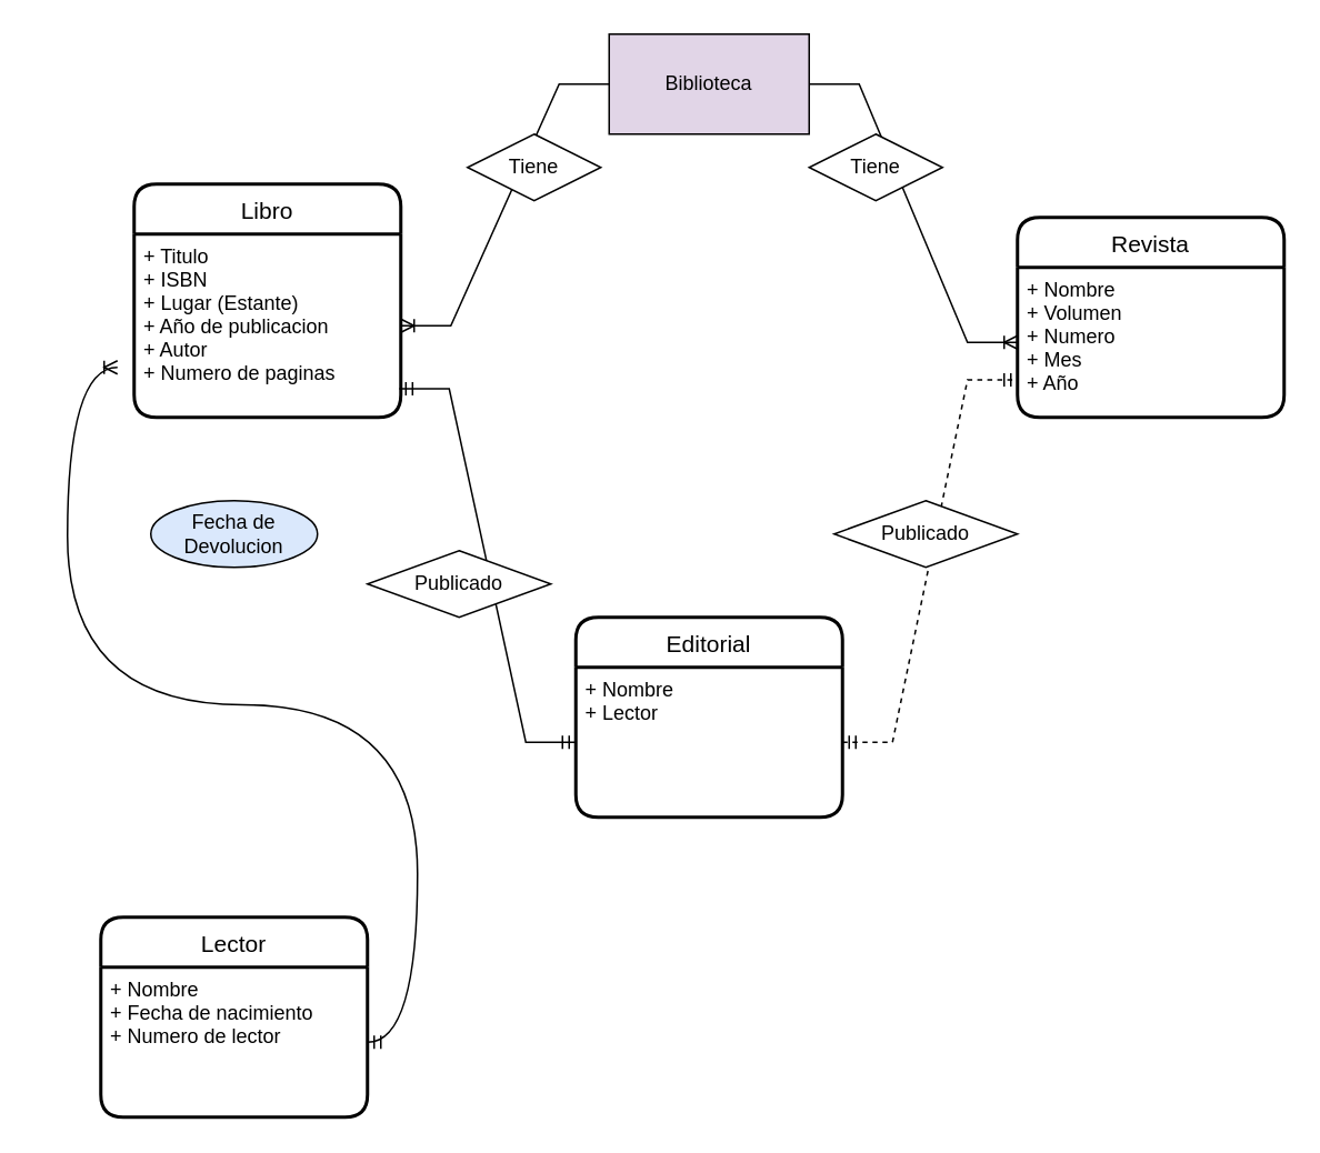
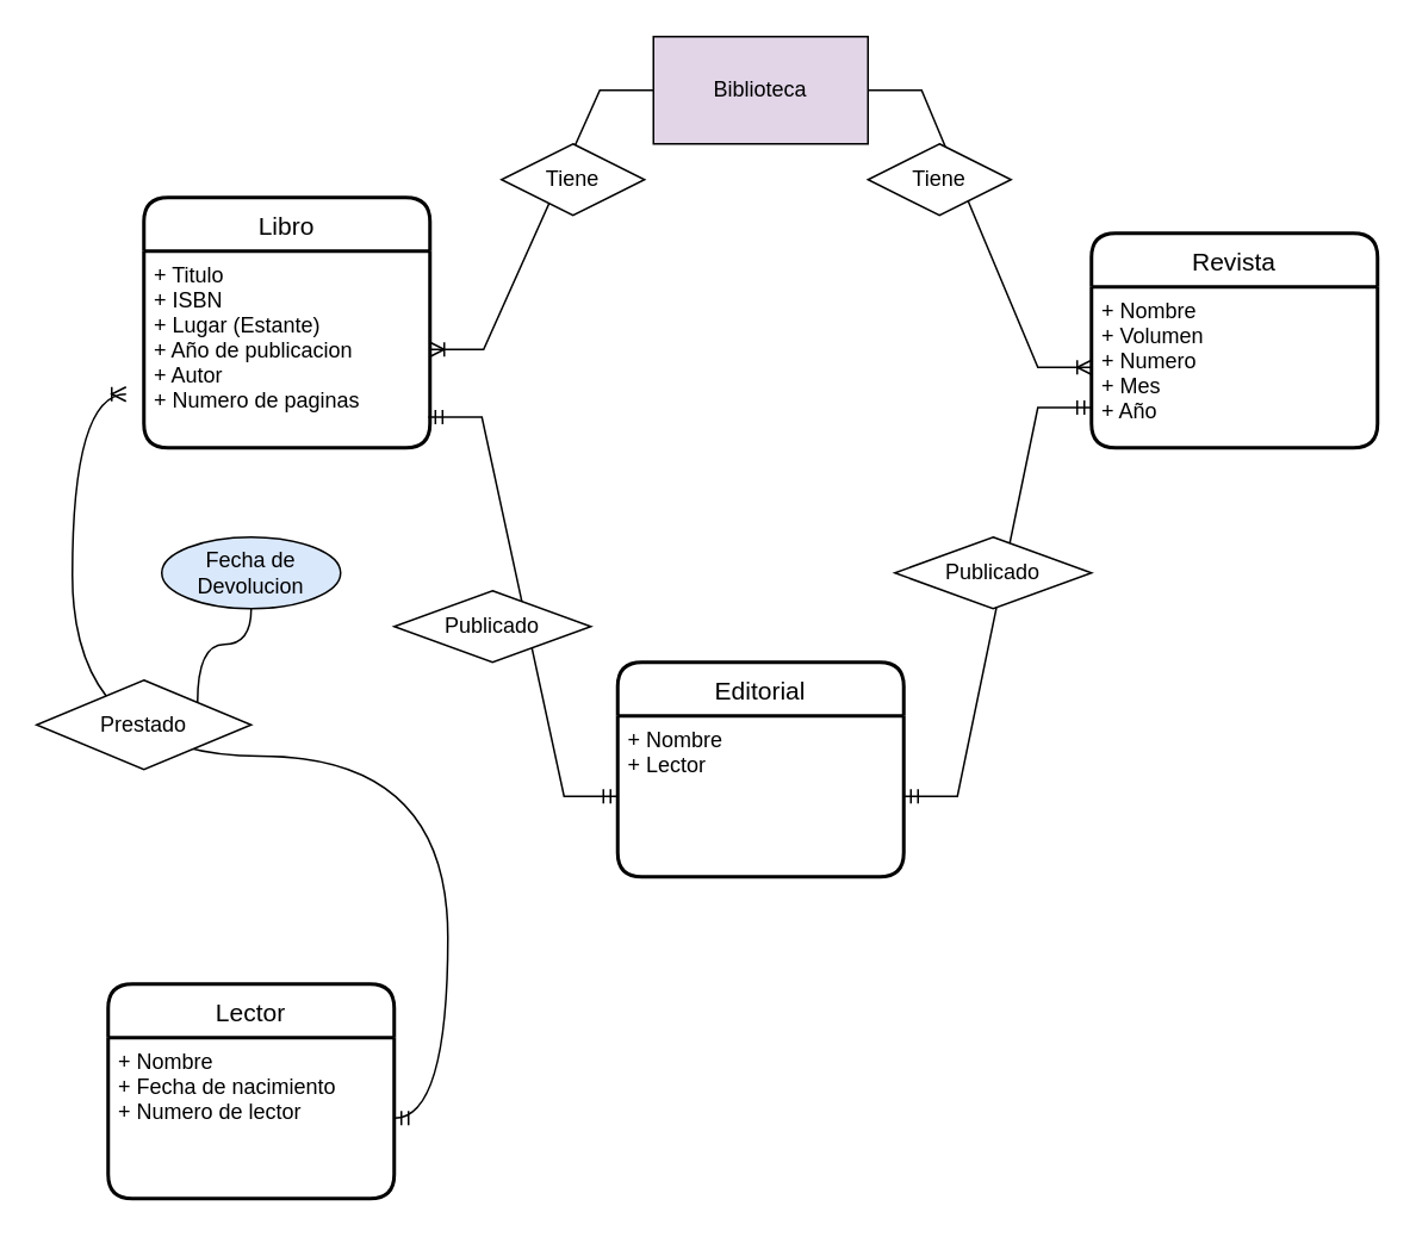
+ <mxCell id="22" style="edgeStyle=orthogonalEdgeStyle;curved=1;orthogonalLoop=1;jettySize=auto;html=1;entryX=1;entryY=0;entryDx=0;entryDy=0;endArrow=none;endFill=0;" edge="1" parent="1" source="23" target="21"><mxGeometry relative="1" as="geometry" /></mxCell>
+ <mxCell id="21" value="Prestado" style="shape=rhombus;perimeter=rhombusPerimeter;whiteSpace=wrap;html=1;align=center;" vertex="1" parent="1"><mxGeometry x="20" y="380" width="120" height="50" as="geometry" /></mxCell>
- <mxCell id="14" value="" style="edgeStyle=entityRelationEdgeStyle;fontSize=12;html=1;endArrow=ERmandOne;startArrow=ERmandOne;rounded=0;entryX=0;entryY=0.75;entryDx=0;entryDy=0;dashed=1;" edge="1" parent="1" source="12" target="6"><mxGeometry width="100" height="100" relative="1" as="geometry"><mxPoint x="505" y="380" as="sourcePoint" /><mxPoint x="605" y="280" as="targetPoint" /></mxGeometry></mxCell>
+ <mxCell id="14" value="" style="edgeStyle=entityRelationEdgeStyle;fontSize=12;html=1;endArrow=ERmandOne;startArrow=ERmandOne;rounded=0;entryX=0;entryY=0.75;entryDx=0;entryDy=0;" edge="1" parent="1" source="12" target="6"><mxGeometry width="100" height="100" relative="1" as="geometry"><mxPoint x="505" y="380" as="sourcePoint" /><mxPoint x="605" y="280" as="targetPoint" /></mxGeometry></mxCell>
